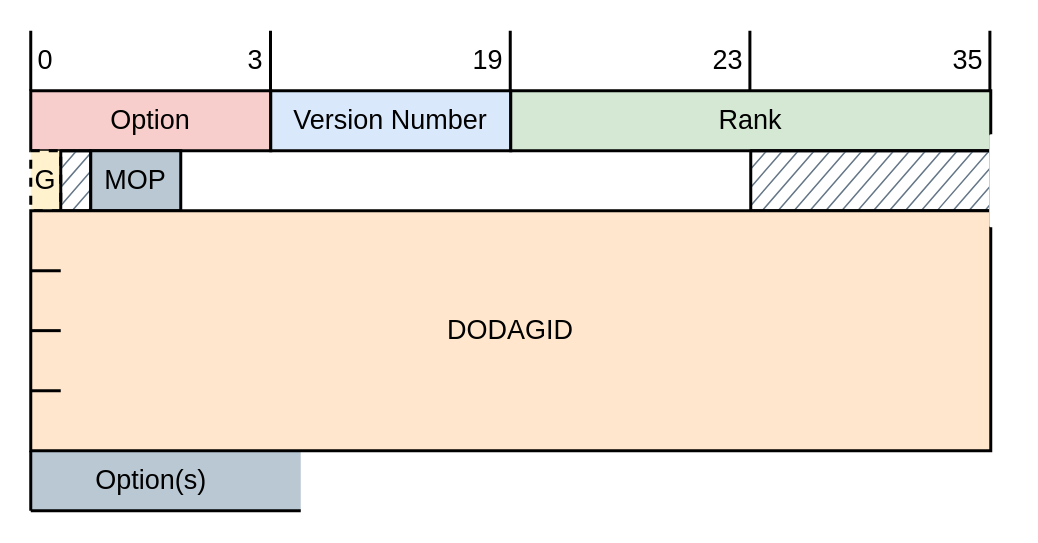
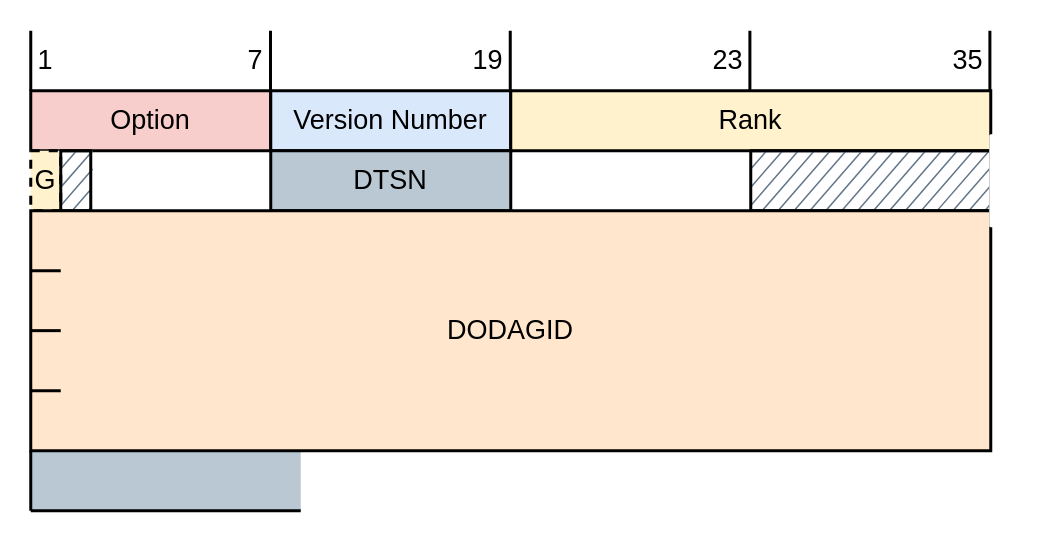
- <mxCell id="26" value="0" style="whiteSpace=wrap;html=1;fontSize=18;strokeWidth=2;fillColor=none;strokeColor=none;" vertex="1" parent="1"><mxGeometry x="20" y="20" width="20" height="40" as="geometry" /></mxCell>
+ <mxCell id="26" value="1" style="whiteSpace=wrap;html=1;fontSize=18;strokeWidth=2;fillColor=none;strokeColor=none;" vertex="1" parent="1"><mxGeometry x="20" y="20" width="20" height="40" as="geometry" /></mxCell>
- <mxCell id="27" value="3" style="whiteSpace=wrap;html=1;fontSize=18;strokeWidth=2;fillColor=none;strokeColor=none;" vertex="1" parent="1"><mxGeometry x="160" y="20" width="20" height="40" as="geometry" /></mxCell>
+ <mxCell id="27" value="7" style="whiteSpace=wrap;html=1;fontSize=18;strokeWidth=2;fillColor=none;strokeColor=none;" vertex="1" parent="1"><mxGeometry x="160" y="20" width="20" height="40" as="geometry" /></mxCell>
- <mxCell id="5" value="Rank" style="whiteSpace=wrap;html=1;fontSize=18;fillColor=#d5e8d4;strokeWidth=2;" parent="1" vertex="1"><mxGeometry x="340" y="60" width="320" height="40" as="geometry" /></mxCell>
+ <mxCell id="5" value="Rank" style="whiteSpace=wrap;html=1;fontSize=18;fillColor=#fff2cc;strokeWidth=2;" parent="1" vertex="1"><mxGeometry x="340" y="60" width="320" height="40" as="geometry" /></mxCell>
- <mxCell id="8" value="MOP" style="whiteSpace=wrap;html=1;fontSize=18;fillColor=#bac8d3;strokeWidth=2;" parent="1" vertex="1"><mxGeometry x="60" y="100" width="60" height="40" as="geometry" /></mxCell>
+ <mxCell id="9" value="DTSN" style="whiteSpace=wrap;html=1;fontSize=18;fillColor=#bac8d3;strokeWidth=2;" parent="1" vertex="1"><mxGeometry x="180" y="100" width="160" height="40" as="geometry" /></mxCell>
- <mxCell id="15" value="Option(s)" style="text;html=1;align=center;verticalAlign=middle;resizable=0;points=[];autosize=1;fontSize=18;strokeWidth=2;" parent="1" vertex="1"><mxGeometry x="55" y="305" width="90" height="30" as="geometry" /></mxCell>
